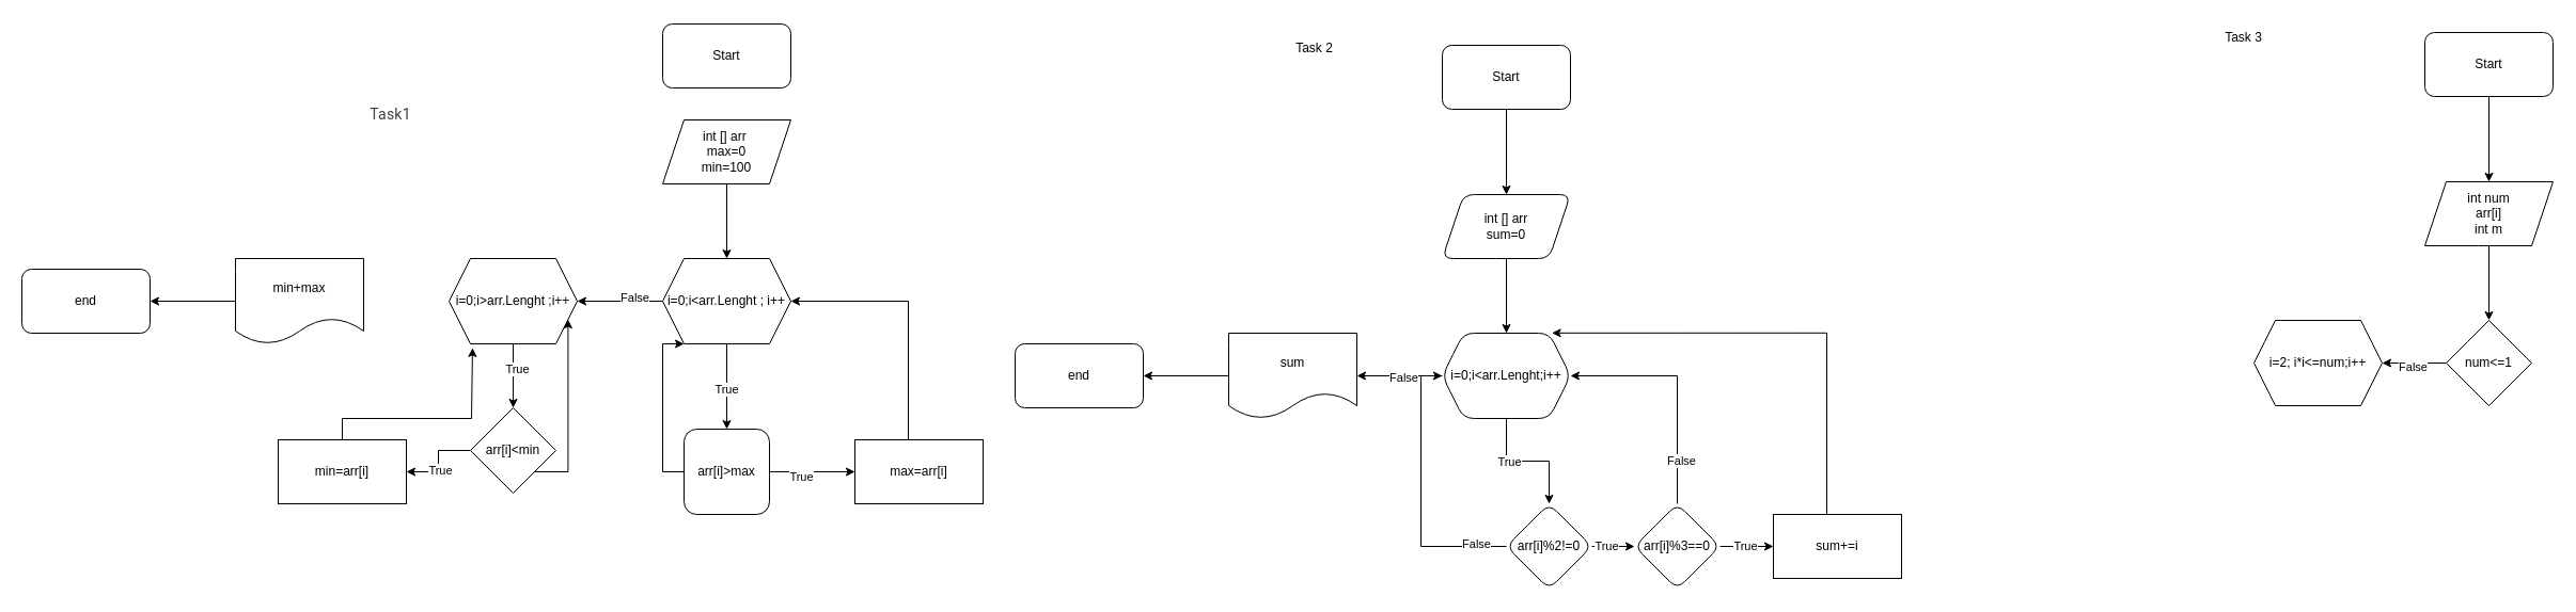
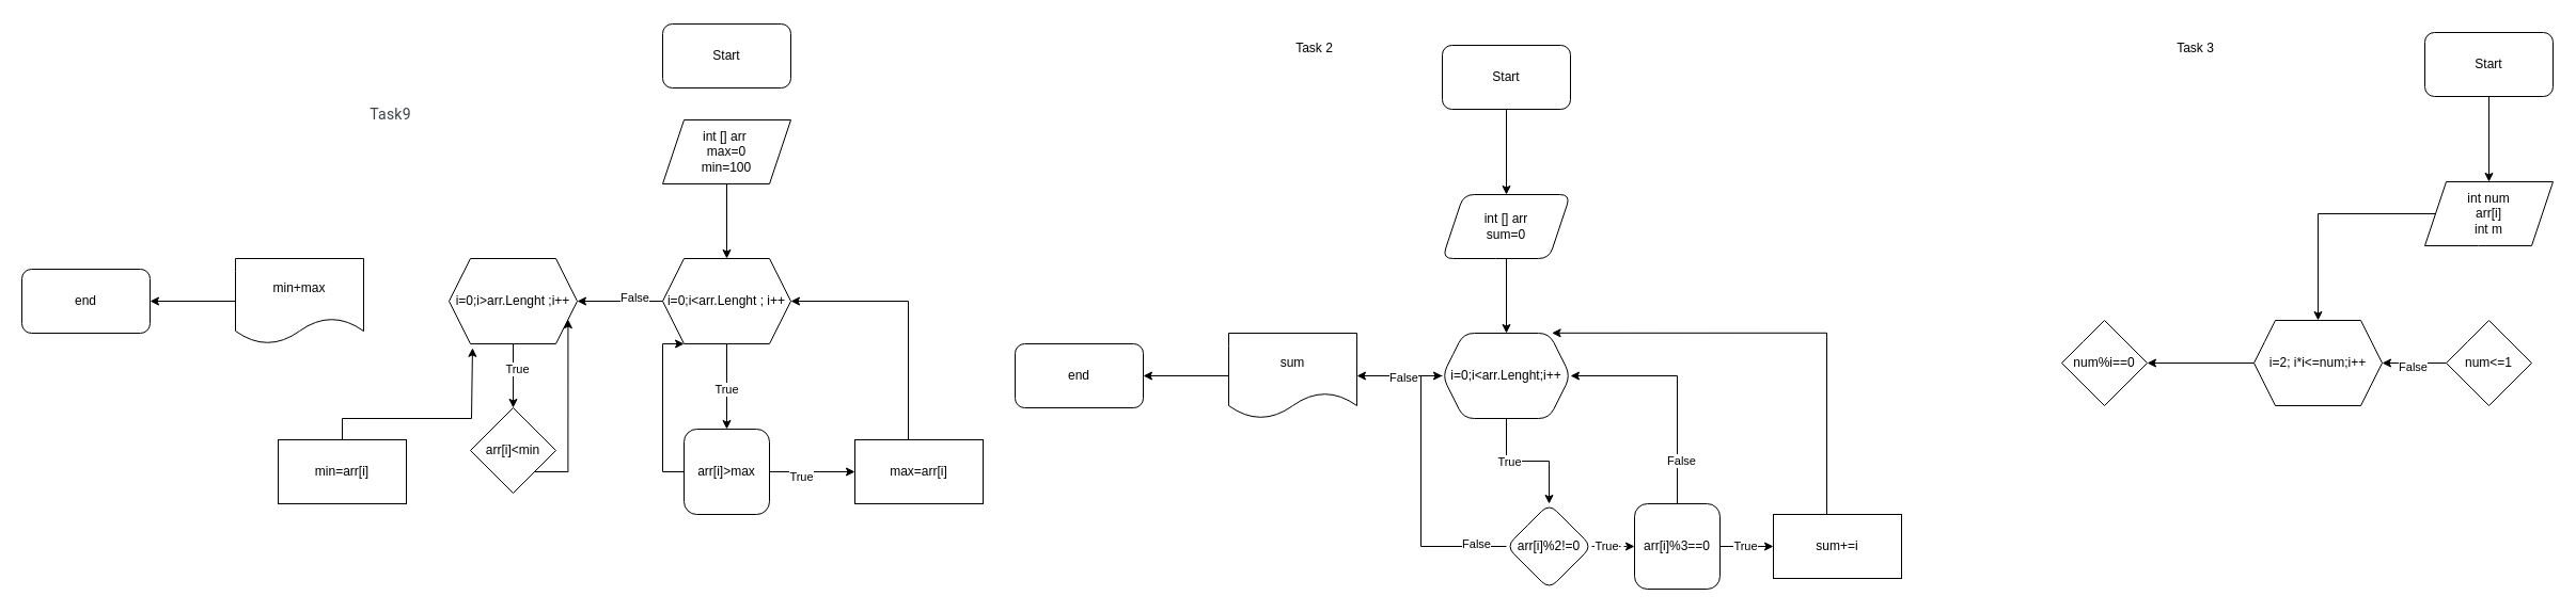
- <mxCell id="64" value="Task 3" style="text;html=1;align=center;verticalAlign=middle;resizable=0;points=[];autosize=1;strokeColor=none;fillColor=none;" vertex="1" parent="1"><mxGeometry x="2070" y="20" width="60" height="30" as="geometry" /></mxCell>
+ <mxCell id="64" value="Task 3" style="text;html=1;align=center;verticalAlign=middle;resizable=0;points=[];autosize=1;strokeColor=none;fillColor=none;" vertex="1" parent="1"><mxGeometry x="2025" y="30" width="60" height="30" as="geometry" /></mxCell>
- <mxCell id="5" value="&lt;div style=&quot;text-align: start;&quot;&gt;&lt;span style=&quot;background-color: initial; font-size: 14px; letter-spacing: 0.2px; text-wrap: wrap;&quot;&gt;&lt;font face=&quot;Roboto, Arial, sans-serif&quot; color=&quot;#3c4043&quot;&gt;Task1&lt;/font&gt;&lt;/span&gt;&lt;/div&gt;" style="text;html=1;align=center;verticalAlign=middle;resizable=0;points=[];autosize=1;strokeColor=none;fillColor=none;" parent="1" vertex="1"><mxGeometry x="335" y="92" width="60" height="30" as="geometry" /></mxCell>
+ <mxCell id="5" value="&lt;div style=&quot;text-align: start;&quot;&gt;&lt;span style=&quot;background-color: initial; font-size: 14px; letter-spacing: 0.2px; text-wrap: wrap;&quot;&gt;&lt;font face=&quot;Roboto, Arial, sans-serif&quot; color=&quot;#3c4043&quot;&gt;Task9&lt;/font&gt;&lt;/span&gt;&lt;/div&gt;" style="text;html=1;align=center;verticalAlign=middle;resizable=0;points=[];autosize=1;strokeColor=none;fillColor=none;" parent="1" vertex="1"><mxGeometry x="335" y="92" width="60" height="30" as="geometry" /></mxCell>
- <mxCell id="56" value="" style="edgeStyle=orthogonalEdgeStyle;rounded=0;orthogonalLoop=1;jettySize=auto;html=1;" edge="1" parent="1" source="57" target="60"><mxGeometry relative="1" as="geometry" /></mxCell>
+ <mxCell id="56" value="" style="edgeStyle=orthogonalEdgeStyle;rounded=0;orthogonalLoop=1;jettySize=auto;html=1;" edge="1" parent="1" source="57" target="62"><mxGeometry relative="1" as="geometry" /></mxCell>
+ <mxCell id="63" value="num%i==0" style="rhombus;whiteSpace=wrap;html=1;rounded=1;arcSize=0;" vertex="1" parent="1"><mxGeometry x="1930" y="300" width="80" height="80" as="geometry" /></mxCell>
+ <mxCell id="61" value="" style="edgeStyle=orthogonalEdgeStyle;rounded=0;orthogonalLoop=1;jettySize=auto;html=1;" edge="1" parent="1" source="62" target="63"><mxGeometry relative="1" as="geometry" /></mxCell>
- <mxCell id="19" value="" style="edgeStyle=orthogonalEdgeStyle;rounded=0;orthogonalLoop=1;jettySize=auto;html=1;" edge="1" parent="1" source="22" target="24"><mxGeometry relative="1" as="geometry" /></mxCell>
- <mxCell id="20" value="True" style="edgeLabel;html=1;align=center;verticalAlign=middle;resizable=0;points=[];" vertex="1" connectable="0" parent="19"><mxGeometry x="0.207" y="1" relative="1" as="geometry"><mxPoint as="offset" /></mxGeometry></mxCell>
- <mxCell id="38" value="" style="edgeStyle=orthogonalEdgeStyle;rounded=0;orthogonalLoop=1;jettySize=auto;html=1;" edge="1" parent="1" source="42" target="47"><mxGeometry relative="1" as="geometry" /></mxCell>
+ <mxCell id="38" value="" style="edgeStyle=orthogonalEdgeStyle;rounded=0;orthogonalLoop=1;jettySize=auto;html=1;dashed=1;" edge="1" parent="1" source="42" target="47"><mxGeometry relative="1" as="geometry" /></mxCell>
- <mxCell id="47" value="arr[i]%3==0" style="rhombus;whiteSpace=wrap;html=1;rounded=1;" vertex="1" parent="1"><mxGeometry x="1530" y="472" width="80" height="80" as="geometry" /></mxCell>
+ <mxCell id="47" value="arr[i]%3==0" style="whiteSpace=wrap;html=1;rounded=1;" vertex="1" parent="1"><mxGeometry x="1530" y="472" width="80" height="80" as="geometry" /></mxCell>
